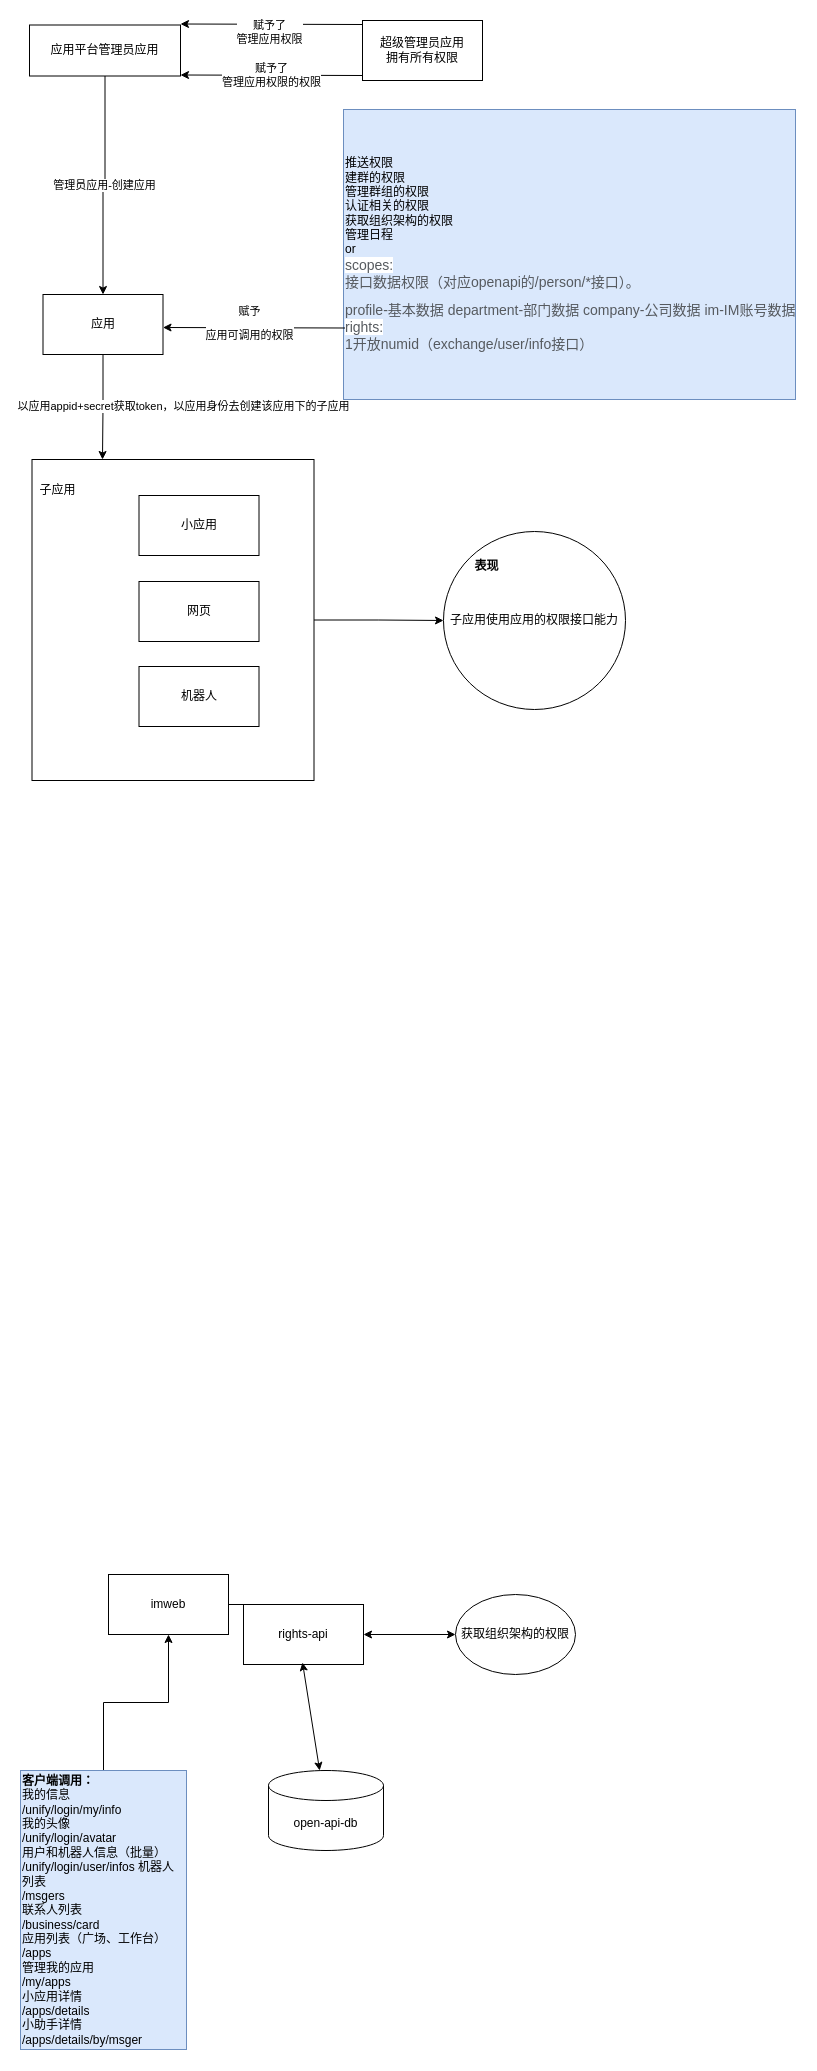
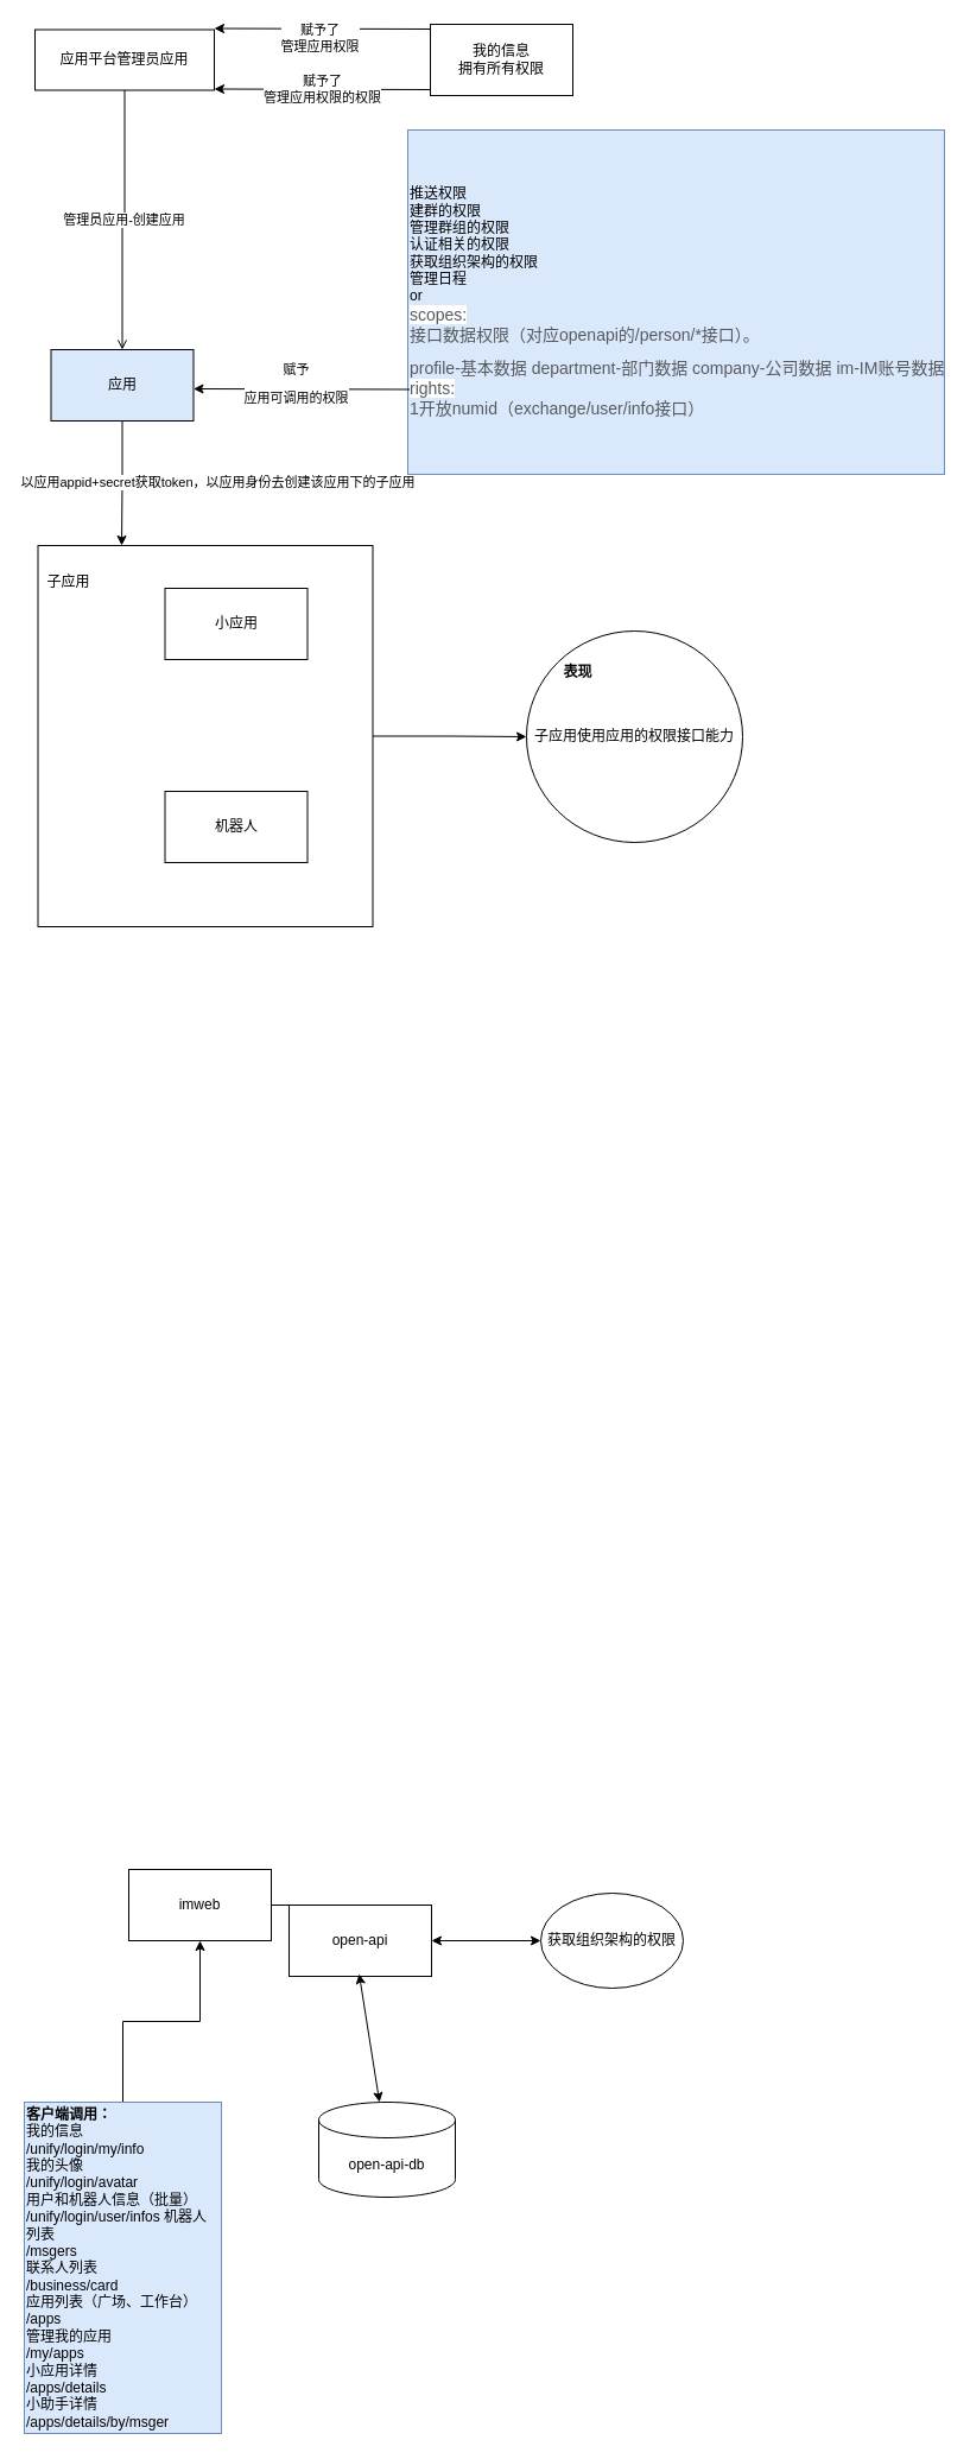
- <mxCell id="22" value="超级管理员应用&lt;br&gt;拥有所有权限" style="rounded=0;whiteSpace=wrap;html=1;" vertex="1" parent="1"><mxGeometry x="362" y="20" width="120" height="60" as="geometry" /></mxCell>
+ <mxCell id="22" value="我的信息&lt;br&gt;拥有所有权限" style="rounded=0;whiteSpace=wrap;html=1;" vertex="1" parent="1"><mxGeometry x="362" y="20" width="120" height="60" as="geometry" /></mxCell>
- <mxCell id="17" value="管理员应用-创建应用" style="edgeStyle=orthogonalEdgeStyle;rounded=0;orthogonalLoop=1;jettySize=auto;html=1;" edge="1" parent="1" source="18" target="20"><mxGeometry relative="1" as="geometry"><mxPoint x="107" y="248" as="targetPoint" /></mxGeometry></mxCell>
+ <mxCell id="17" value="管理员应用-创建应用" style="edgeStyle=orthogonalEdgeStyle;rounded=0;orthogonalLoop=1;jettySize=auto;html=1;endArrow=open;" edge="1" parent="1" source="18" target="20"><mxGeometry relative="1" as="geometry"><mxPoint x="107" y="248" as="targetPoint" /></mxGeometry></mxCell>
- <mxCell id="20" value="应用" style="rounded=0;whiteSpace=wrap;html=1;" vertex="1" parent="1"><mxGeometry x="42.5" y="294" width="120" height="60" as="geometry" /></mxCell>
+ <mxCell id="20" value="应用" style="rounded=0;whiteSpace=wrap;html=1;fillColor=#dae8fc;" vertex="1" parent="1"><mxGeometry x="42.5" y="294" width="120" height="60" as="geometry" /></mxCell>
- <mxCell id="16" value="网页" style="whiteSpace=wrap;html=1;" vertex="1" parent="1"><mxGeometry x="138.5" y="581" width="120" height="60" as="geometry" /></mxCell>
- <mxCell id="6" value="rights-api" style="rounded=0;whiteSpace=wrap;html=1;" vertex="1" parent="1"><mxGeometry x="243" y="1604" width="120" height="60" as="geometry" /></mxCell>
+ <mxCell id="6" value="open-api" style="rounded=0;whiteSpace=wrap;html=1;" vertex="1" parent="1"><mxGeometry x="243" y="1604" width="120" height="60" as="geometry" /></mxCell>
